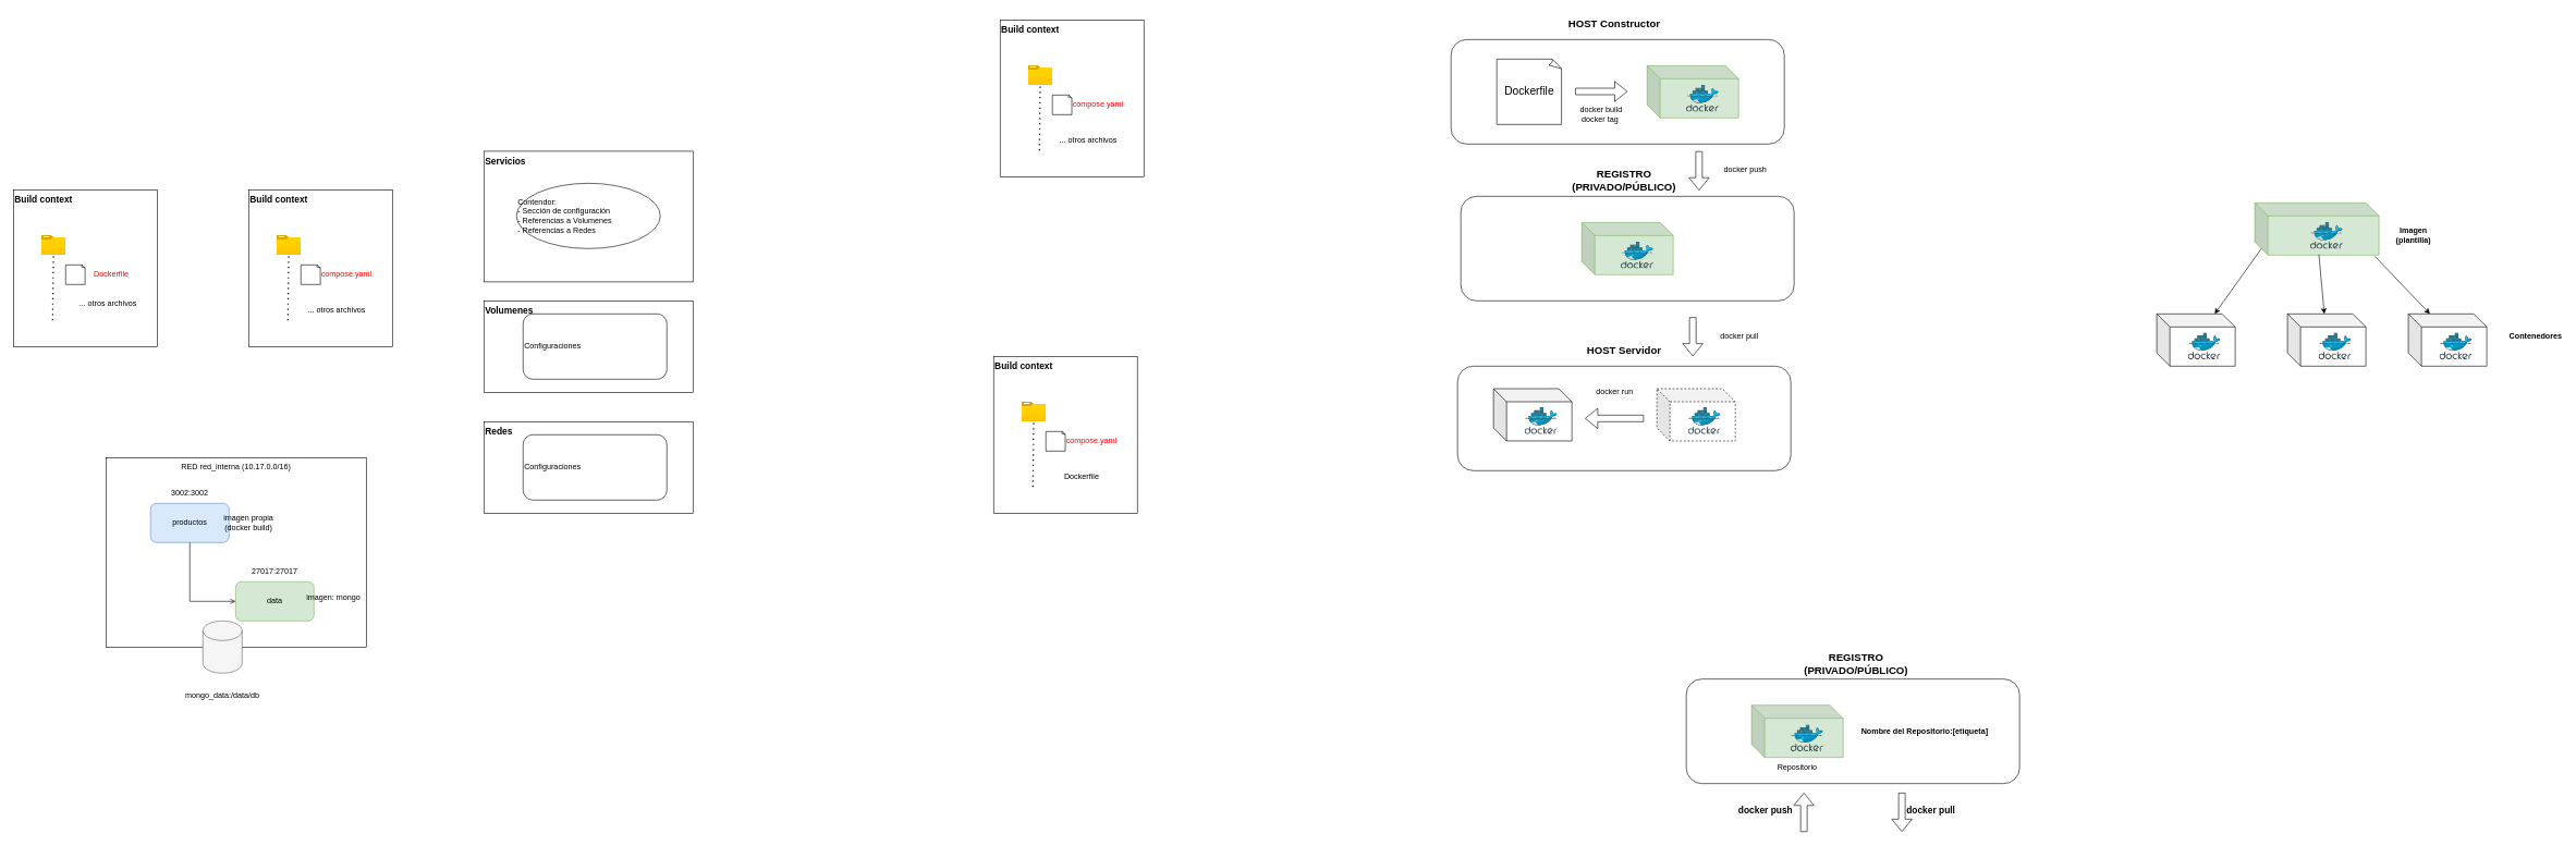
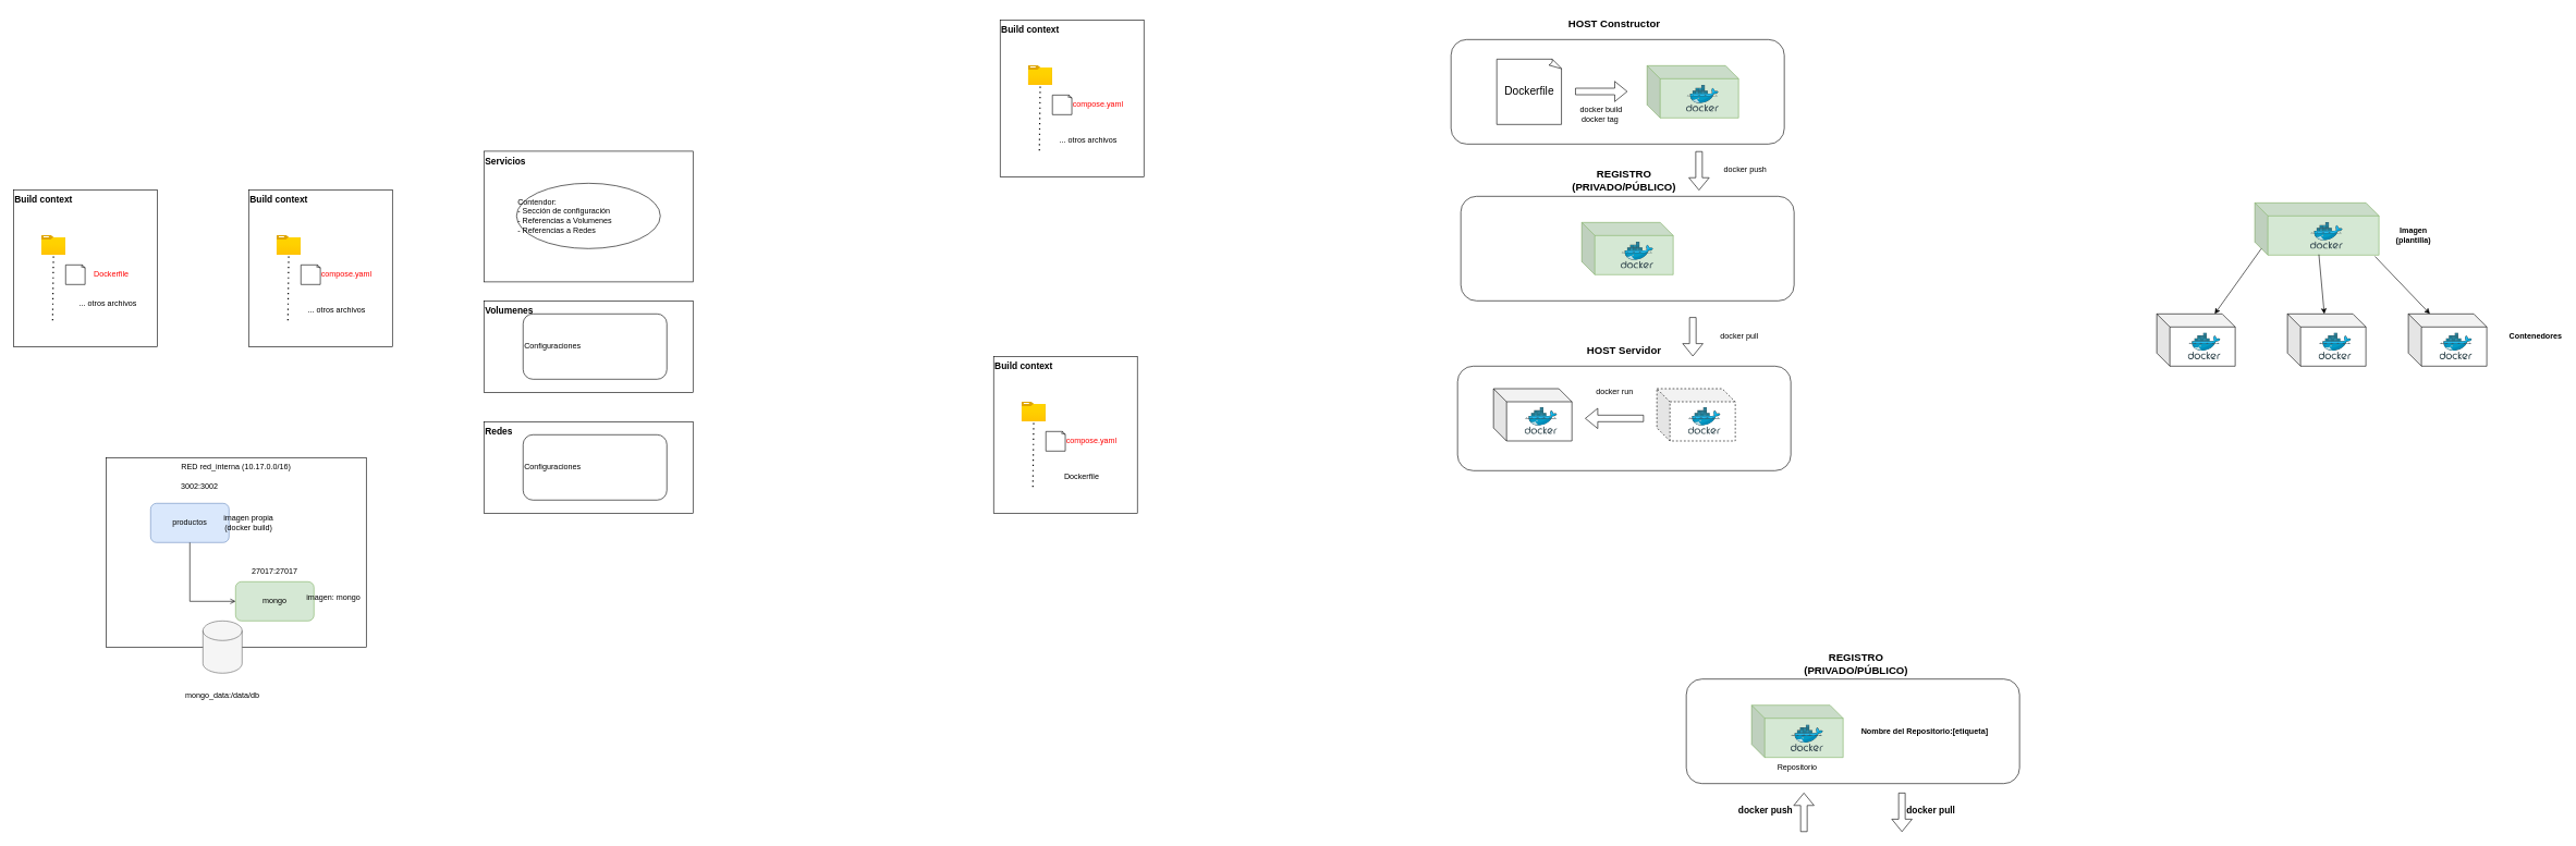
- <mxCell id="12" value="3002:3002" style="text;html=1;align=center;verticalAlign=middle;whiteSpace=wrap;rounded=0;" parent="1" vertex="1"><mxGeometry x="260" y="740" width="60" height="30" as="geometry" /></mxCell>
+ <mxCell id="12" value="3002:3002" style="text;html=1;align=center;verticalAlign=middle;whiteSpace=wrap;rounded=0;" parent="1" vertex="1"><mxGeometry x="275" y="730" width="60" height="30" as="geometry" /></mxCell>
- <mxCell id="10" value="data" style="rounded=1;whiteSpace=wrap;html=1;fillColor=#d5e8d4;strokeColor=#82b366;" parent="1" vertex="1"><mxGeometry x="360" y="890" width="120" height="60" as="geometry" /></mxCell>
+ <mxCell id="10" value="mongo" style="rounded=1;whiteSpace=wrap;html=1;fillColor=#d5e8d4;strokeColor=#82b366;" parent="1" vertex="1"><mxGeometry x="360" y="890" width="120" height="60" as="geometry" /></mxCell>
